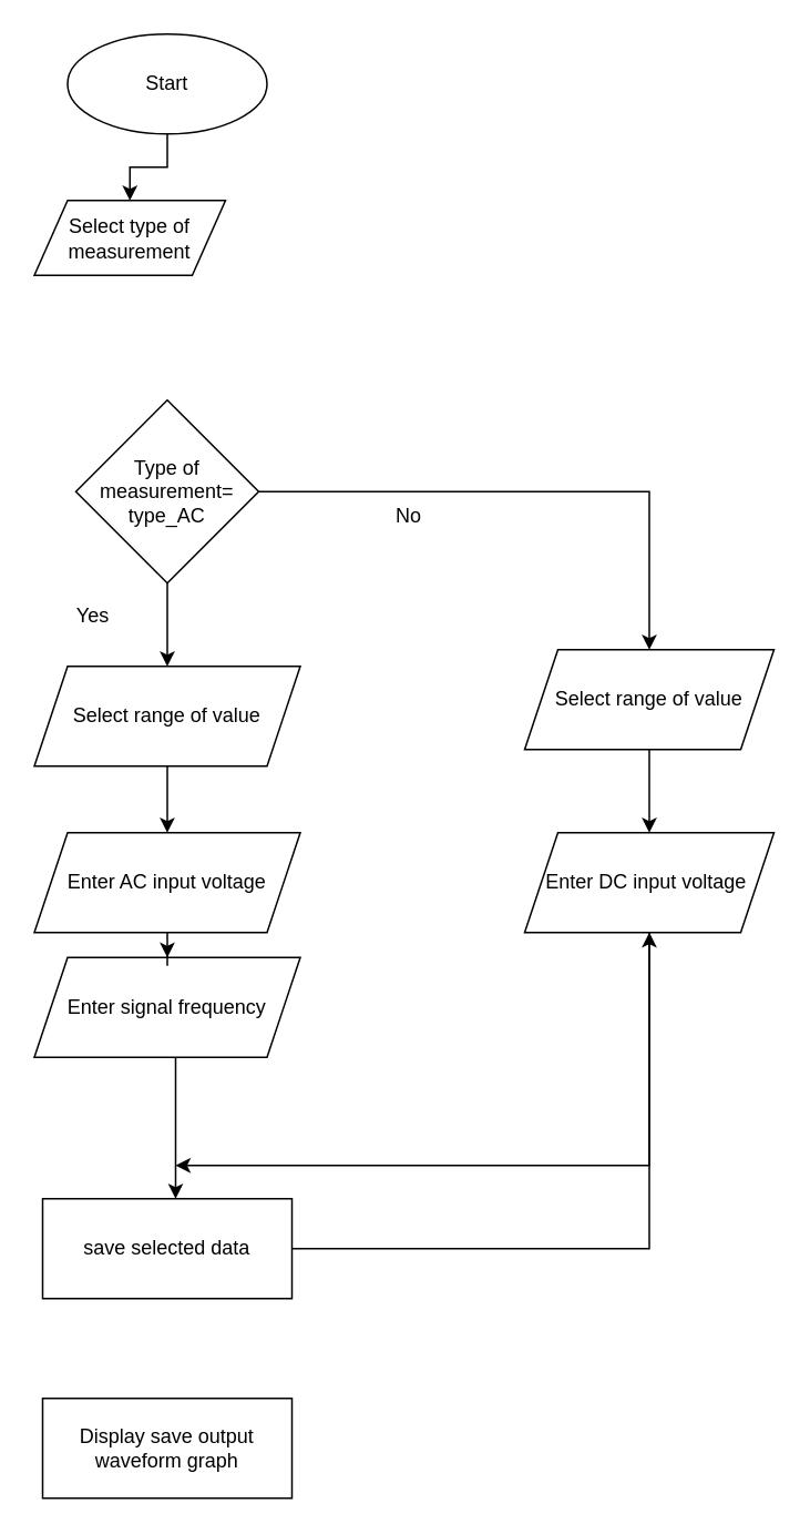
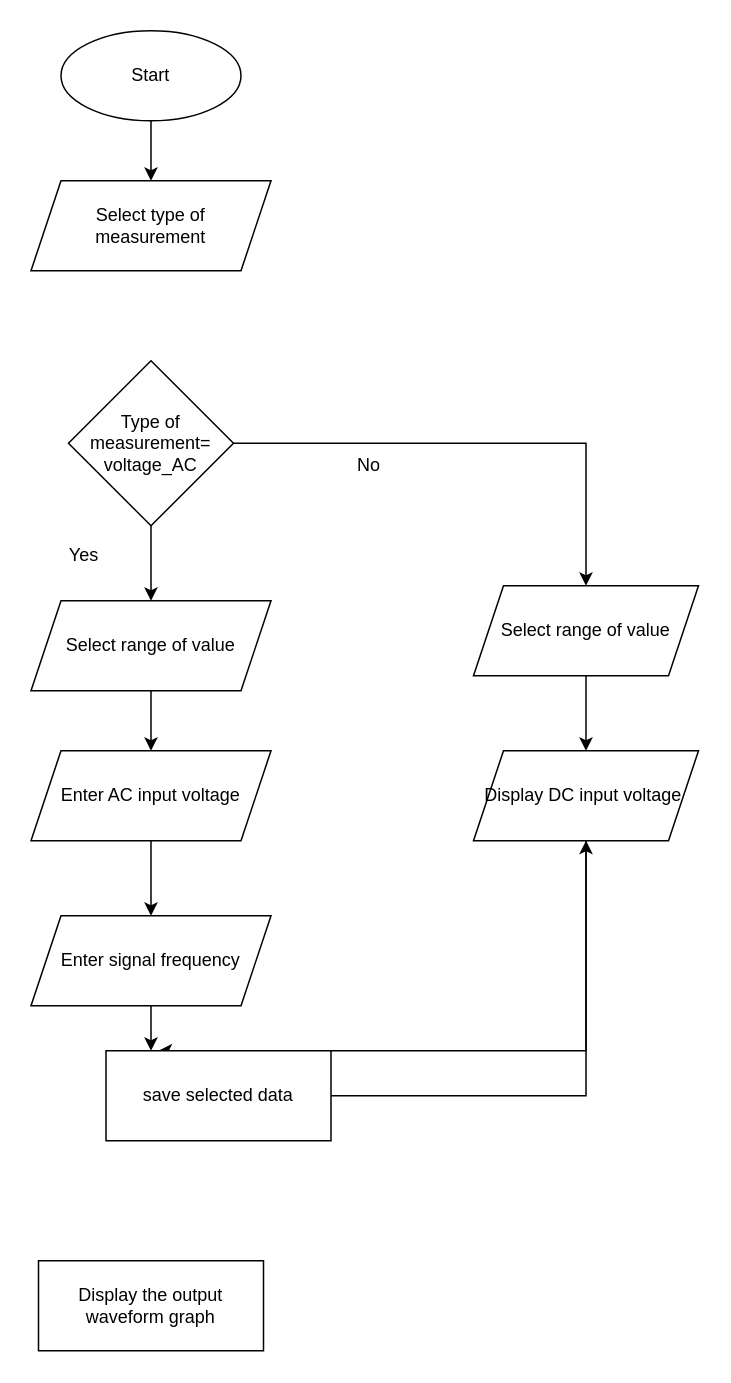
- <mxCell id="4" value="Select type of &lt;br&gt;measurement" style="shape=parallelogram;perimeter=parallelogramPerimeter;whiteSpace=wrap;html=1;fixedSize=1;" vertex="1" parent="1"><mxGeometry x="20" y="120" width="115" height="45" as="geometry" /></mxCell>
+ <mxCell id="4" value="Select type of &lt;br&gt;measurement" style="shape=parallelogram;perimeter=parallelogramPerimeter;whiteSpace=wrap;html=1;fixedSize=1;" vertex="1" parent="1"><mxGeometry x="20" y="120" width="160" height="60" as="geometry" /></mxCell>
- <mxCell id="7" value="Type of&lt;br&gt;measurement=&lt;br&gt;type_AC" style="rhombus;whiteSpace=wrap;html=1;" vertex="1" parent="1"><mxGeometry x="45" y="240" width="110" height="110" as="geometry" /></mxCell>
+ <mxCell id="7" value="Type of&lt;br&gt;measurement=&lt;br&gt;voltage_AC" style="rhombus;whiteSpace=wrap;html=1;" vertex="1" parent="1"><mxGeometry x="45" y="240" width="110" height="110" as="geometry" /></mxCell>
- <mxCell id="13" value="Enter DC input voltage&amp;nbsp;" style="shape=parallelogram;perimeter=parallelogramPerimeter;whiteSpace=wrap;html=1;fixedSize=1;" vertex="1" parent="1"><mxGeometry x="315" y="500" width="150" height="60" as="geometry" /></mxCell>
+ <mxCell id="13" value="Display DC input voltage&amp;nbsp;" style="shape=parallelogram;perimeter=parallelogramPerimeter;whiteSpace=wrap;html=1;fixedSize=1;" vertex="1" parent="1"><mxGeometry x="315" y="500" width="150" height="60" as="geometry" /></mxCell>
- <mxCell id="9" value="Enter signal frequency" style="shape=parallelogram;perimeter=parallelogramPerimeter;whiteSpace=wrap;html=1;fixedSize=1;" vertex="1" parent="1"><mxGeometry x="20" y="575" width="160" height="60" as="geometry" /></mxCell>
+ <mxCell id="9" value="Enter signal frequency" style="shape=parallelogram;perimeter=parallelogramPerimeter;whiteSpace=wrap;html=1;fixedSize=1;" vertex="1" parent="1"><mxGeometry x="20" y="610" width="160" height="60" as="geometry" /></mxCell>
- <mxCell id="19" value="save selected data" style="rounded=0;whiteSpace=wrap;html=1;" vertex="1" parent="1"><mxGeometry x="25" y="720" width="150" height="60" as="geometry" /></mxCell>
+ <mxCell id="19" value="save selected data" style="rounded=0;whiteSpace=wrap;html=1;" vertex="1" parent="1"><mxGeometry x="70" y="700" width="150" height="60" as="geometry" /></mxCell>
- <mxCell id="20" value="Display save output waveform graph" style="rounded=0;whiteSpace=wrap;html=1;" vertex="1" parent="1"><mxGeometry x="25" y="840" width="150" height="60" as="geometry" /></mxCell>
+ <mxCell id="20" value="Display the output waveform graph" style="rounded=0;whiteSpace=wrap;html=1;" vertex="1" parent="1"><mxGeometry x="25" y="840" width="150" height="60" as="geometry" /></mxCell>
